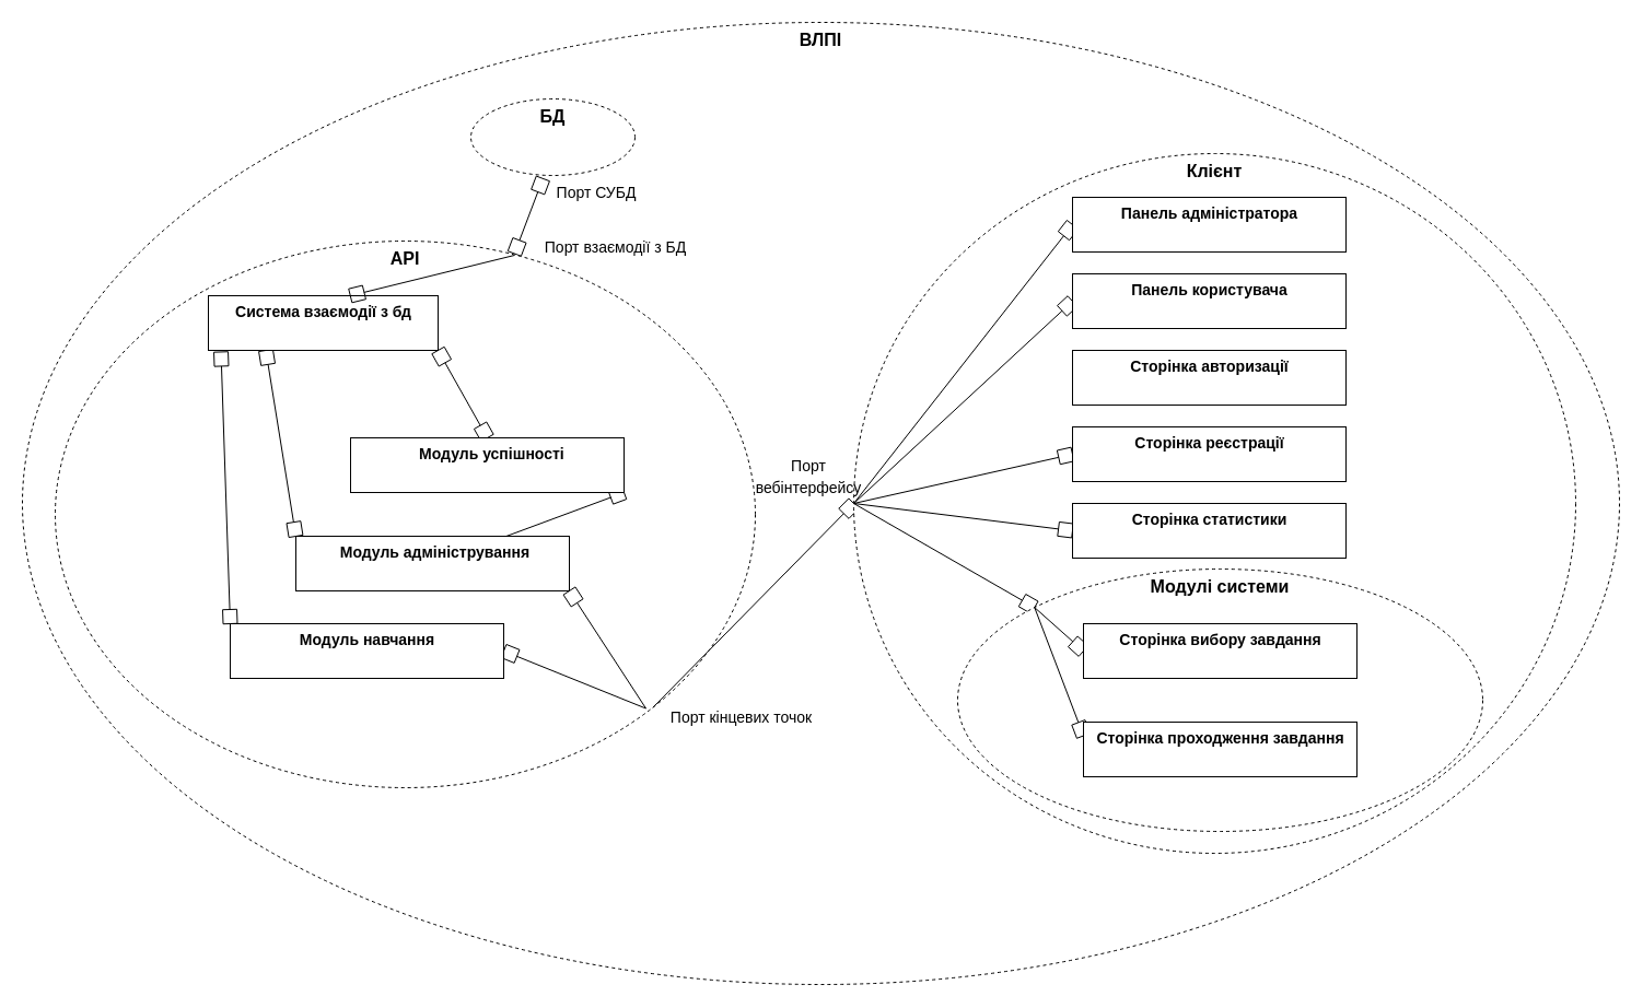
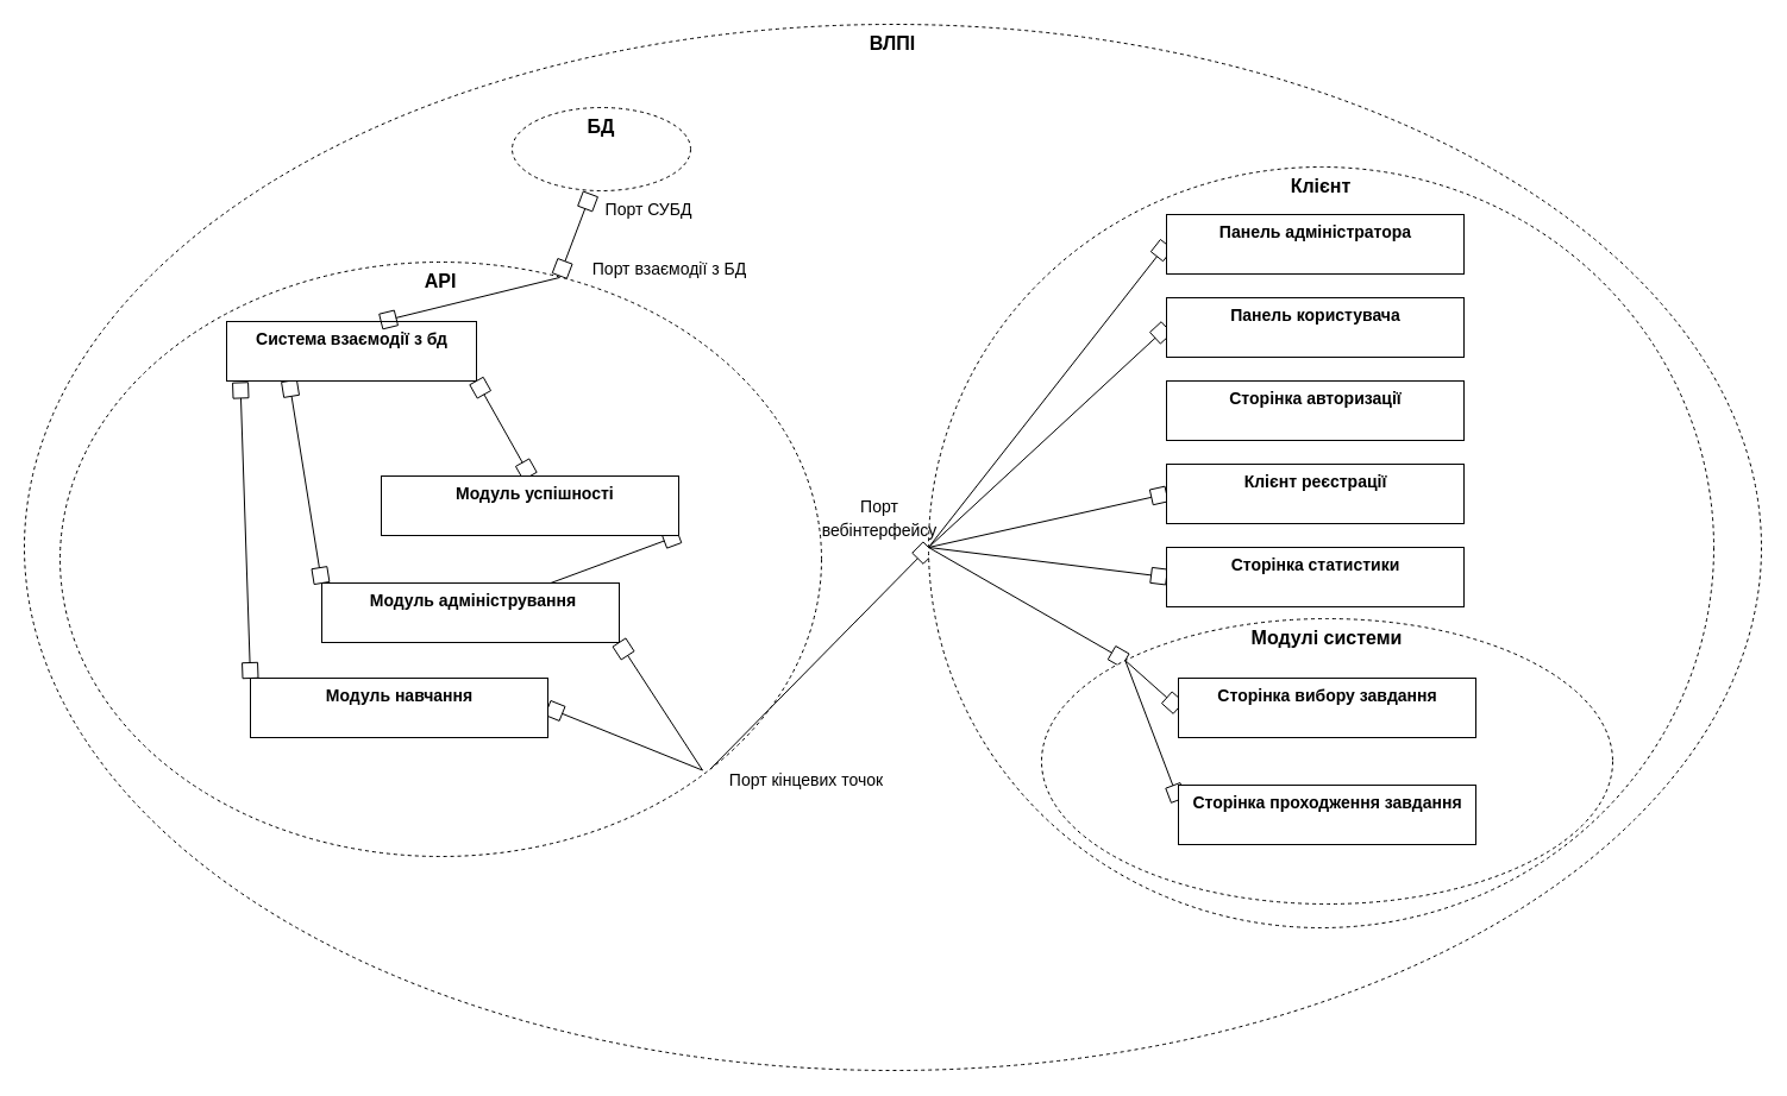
- <mxCell id="25" value="&lt;b&gt;Сторінка реєстрації&lt;/b&gt;" style="html=1;fontSize=14;verticalAlign=top;" parent="1" vertex="1"><mxGeometry x="980" y="390" width="250" height="50" as="geometry" /></mxCell>
+ <mxCell id="25" value="&lt;b&gt;Клієнт реєстрації&lt;/b&gt;" style="html=1;fontSize=14;verticalAlign=top;" parent="1" vertex="1"><mxGeometry x="980" y="390" width="250" height="50" as="geometry" /></mxCell>
